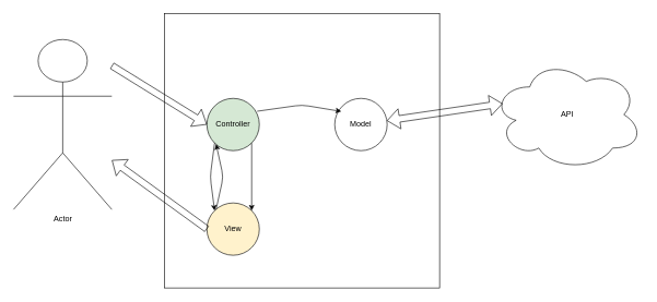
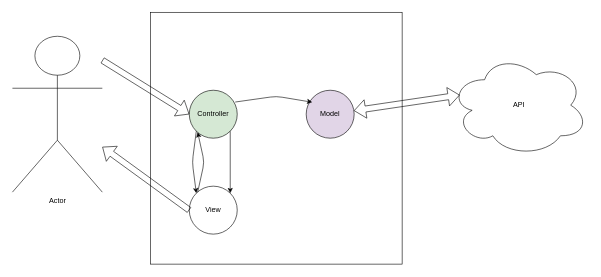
- <mxCell id="8" value="Model" style="ellipse;whiteSpace=wrap;html=1;aspect=fixed;" vertex="1" parent="1"><mxGeometry x="510" y="150" width="80" height="80" as="geometry" /></mxCell>
+ <mxCell id="8" value="Model" style="ellipse;whiteSpace=wrap;html=1;aspect=fixed;fillColor=#e1d5e7;" vertex="1" parent="1"><mxGeometry x="510" y="150" width="80" height="80" as="geometry" /></mxCell>
- <mxCell id="5" value="View" style="ellipse;whiteSpace=wrap;html=1;aspect=fixed;fillColor=#fff2cc;" vertex="1" parent="1"><mxGeometry x="315" y="310" width="80" height="80" as="geometry" /></mxCell>
+ <mxCell id="5" value="View" style="ellipse;whiteSpace=wrap;html=1;aspect=fixed;" vertex="1" parent="1"><mxGeometry x="315" y="310" width="80" height="80" as="geometry" /></mxCell>
